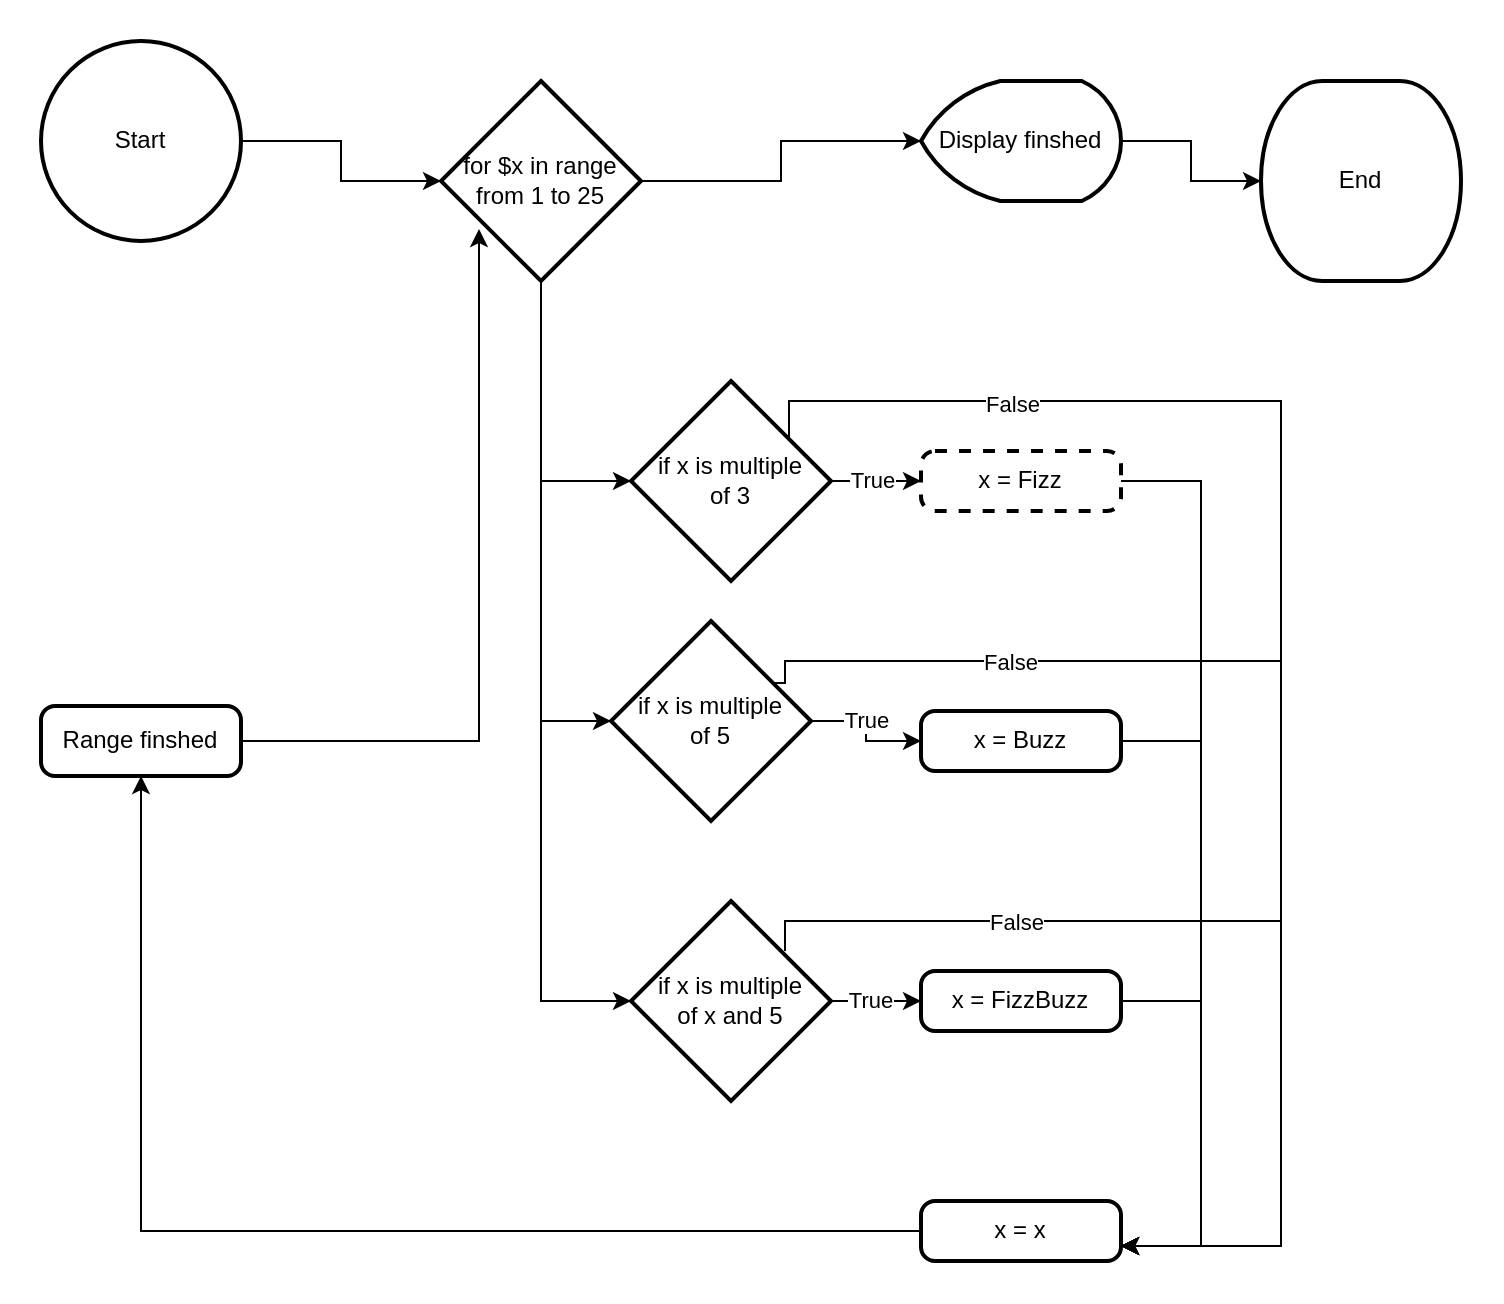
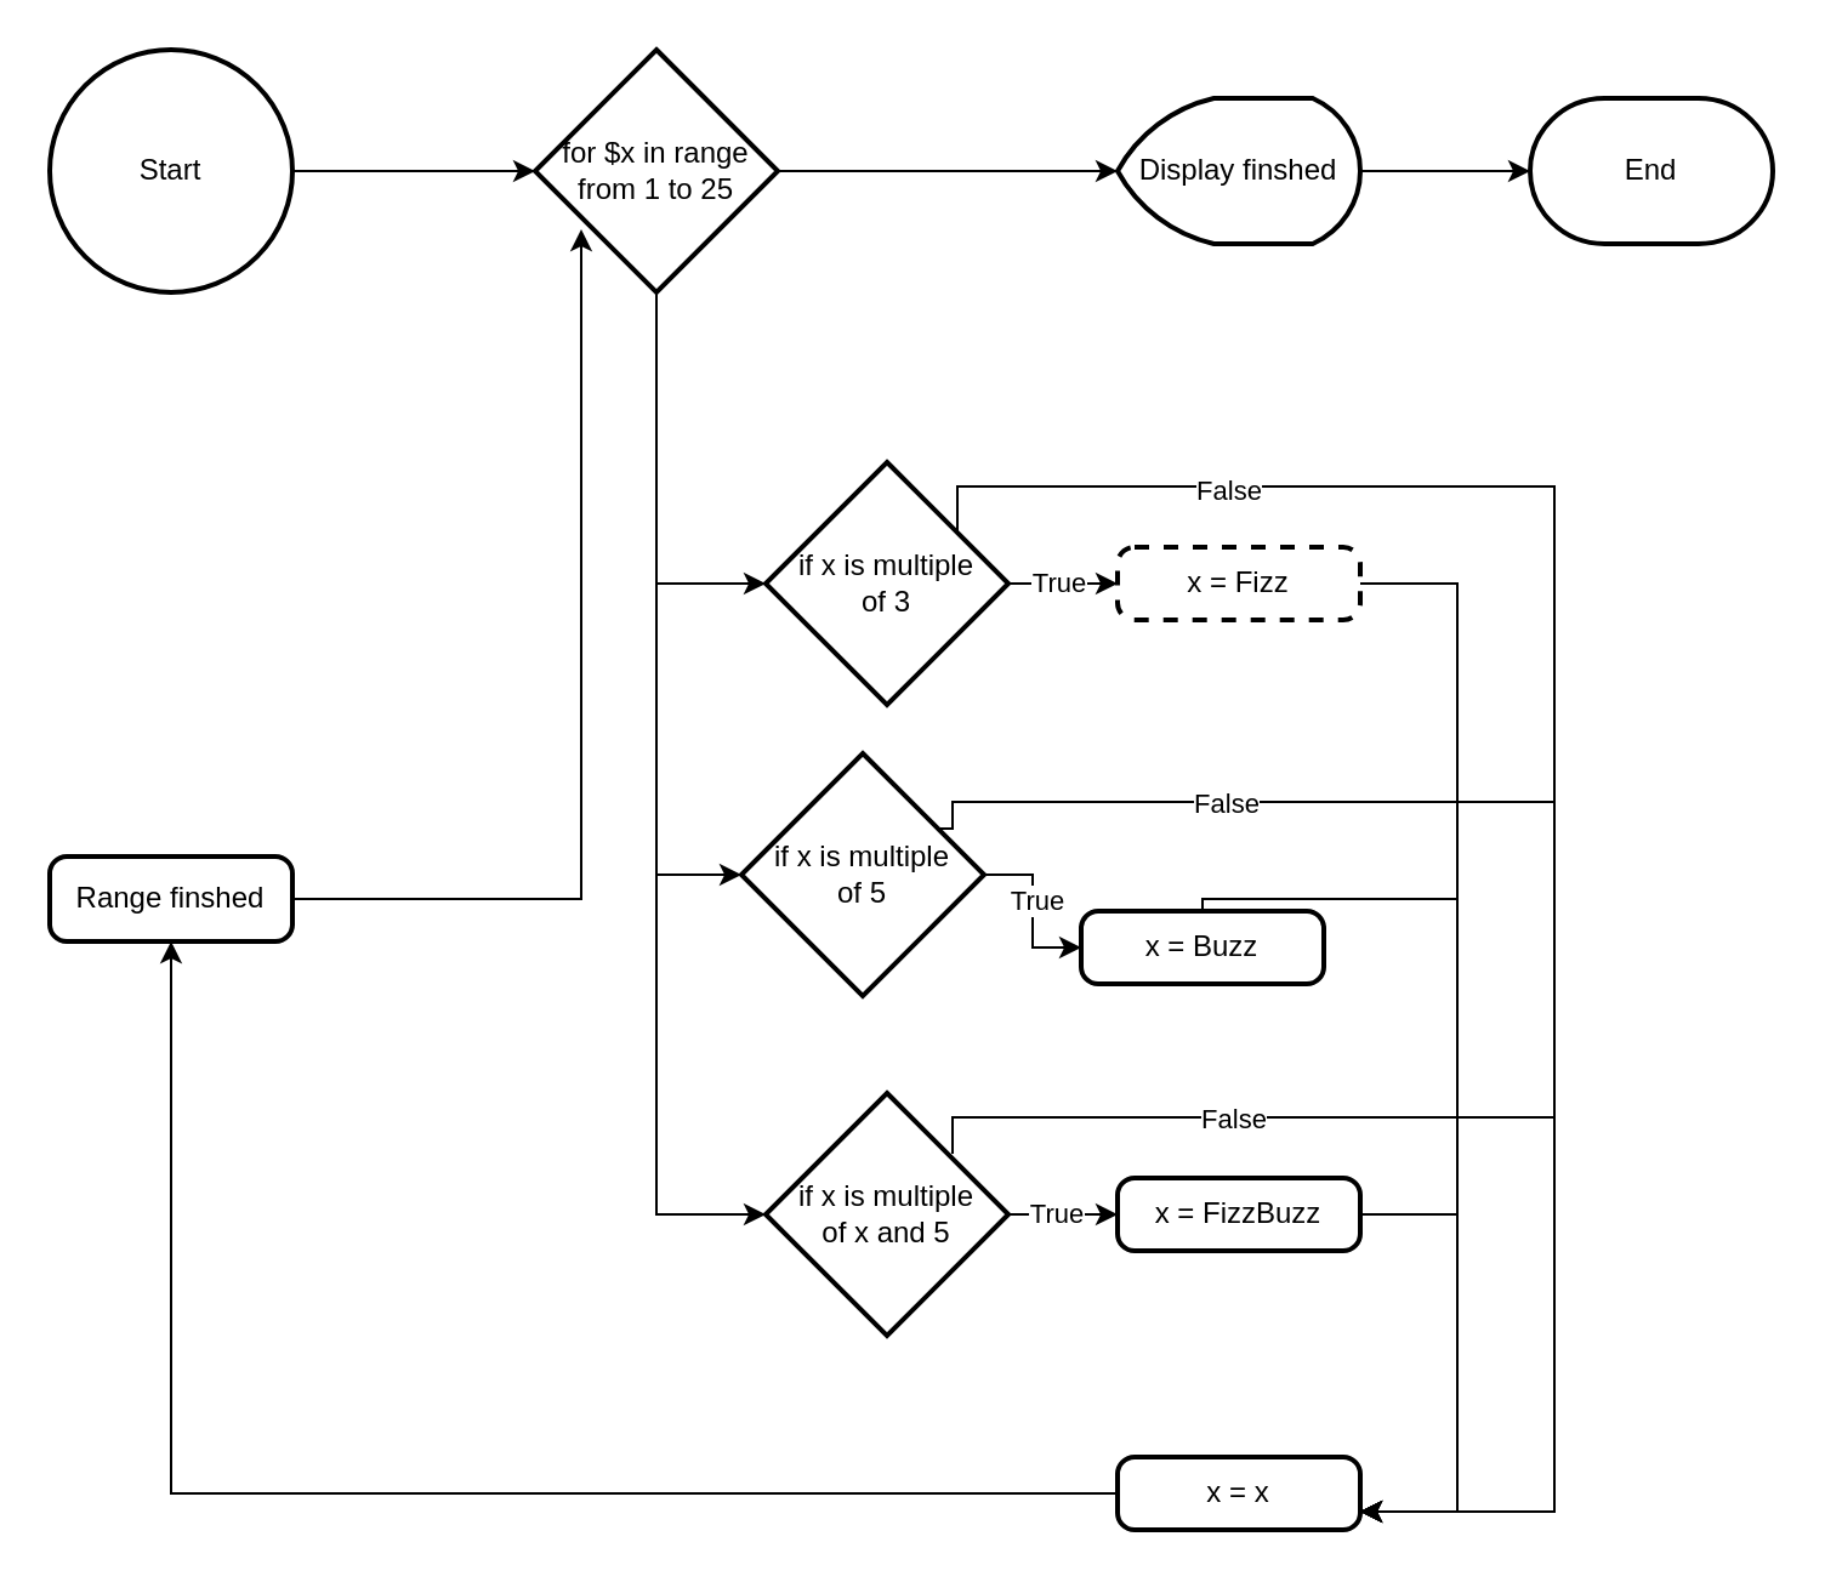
- <mxCell id="3" value="for $x in range&lt;div&gt;from 1 to 25&lt;/div&gt;" style="strokeWidth=2;html=1;shape=mxgraph.flowchart.decision;whiteSpace=wrap;" vertex="1" parent="1"><mxGeometry x="220" y="40" width="100" height="100" as="geometry" /></mxCell>
+ <mxCell id="3" value="for $x in range&lt;div&gt;from 1 to 25&lt;/div&gt;" style="strokeWidth=2;html=1;shape=mxgraph.flowchart.decision;whiteSpace=wrap;" vertex="1" parent="1"><mxGeometry x="220" y="20" width="100" height="100" as="geometry" /></mxCell>
- <mxCell id="29" value="End" style="strokeWidth=2;html=1;shape=mxgraph.flowchart.terminator;whiteSpace=wrap;" vertex="1" parent="1"><mxGeometry x="630" y="40" width="100" height="100" as="geometry" /></mxCell>
+ <mxCell id="29" value="End" style="strokeWidth=2;html=1;shape=mxgraph.flowchart.terminator;whiteSpace=wrap;" vertex="1" parent="1"><mxGeometry x="630" y="40" width="100" height="60" as="geometry" /></mxCell>
- <mxCell id="22" value="x = Buzz" style="rounded=1;whiteSpace=wrap;html=1;absoluteArcSize=1;arcSize=14;strokeWidth=2;" vertex="1" parent="1"><mxGeometry x="460" y="355" width="100" height="30" as="geometry" /></mxCell>
+ <mxCell id="22" value="x = Buzz" style="rounded=1;whiteSpace=wrap;html=1;absoluteArcSize=1;arcSize=14;strokeWidth=2;" vertex="1" parent="1"><mxGeometry x="445" y="375" width="100" height="30" as="geometry" /></mxCell>
